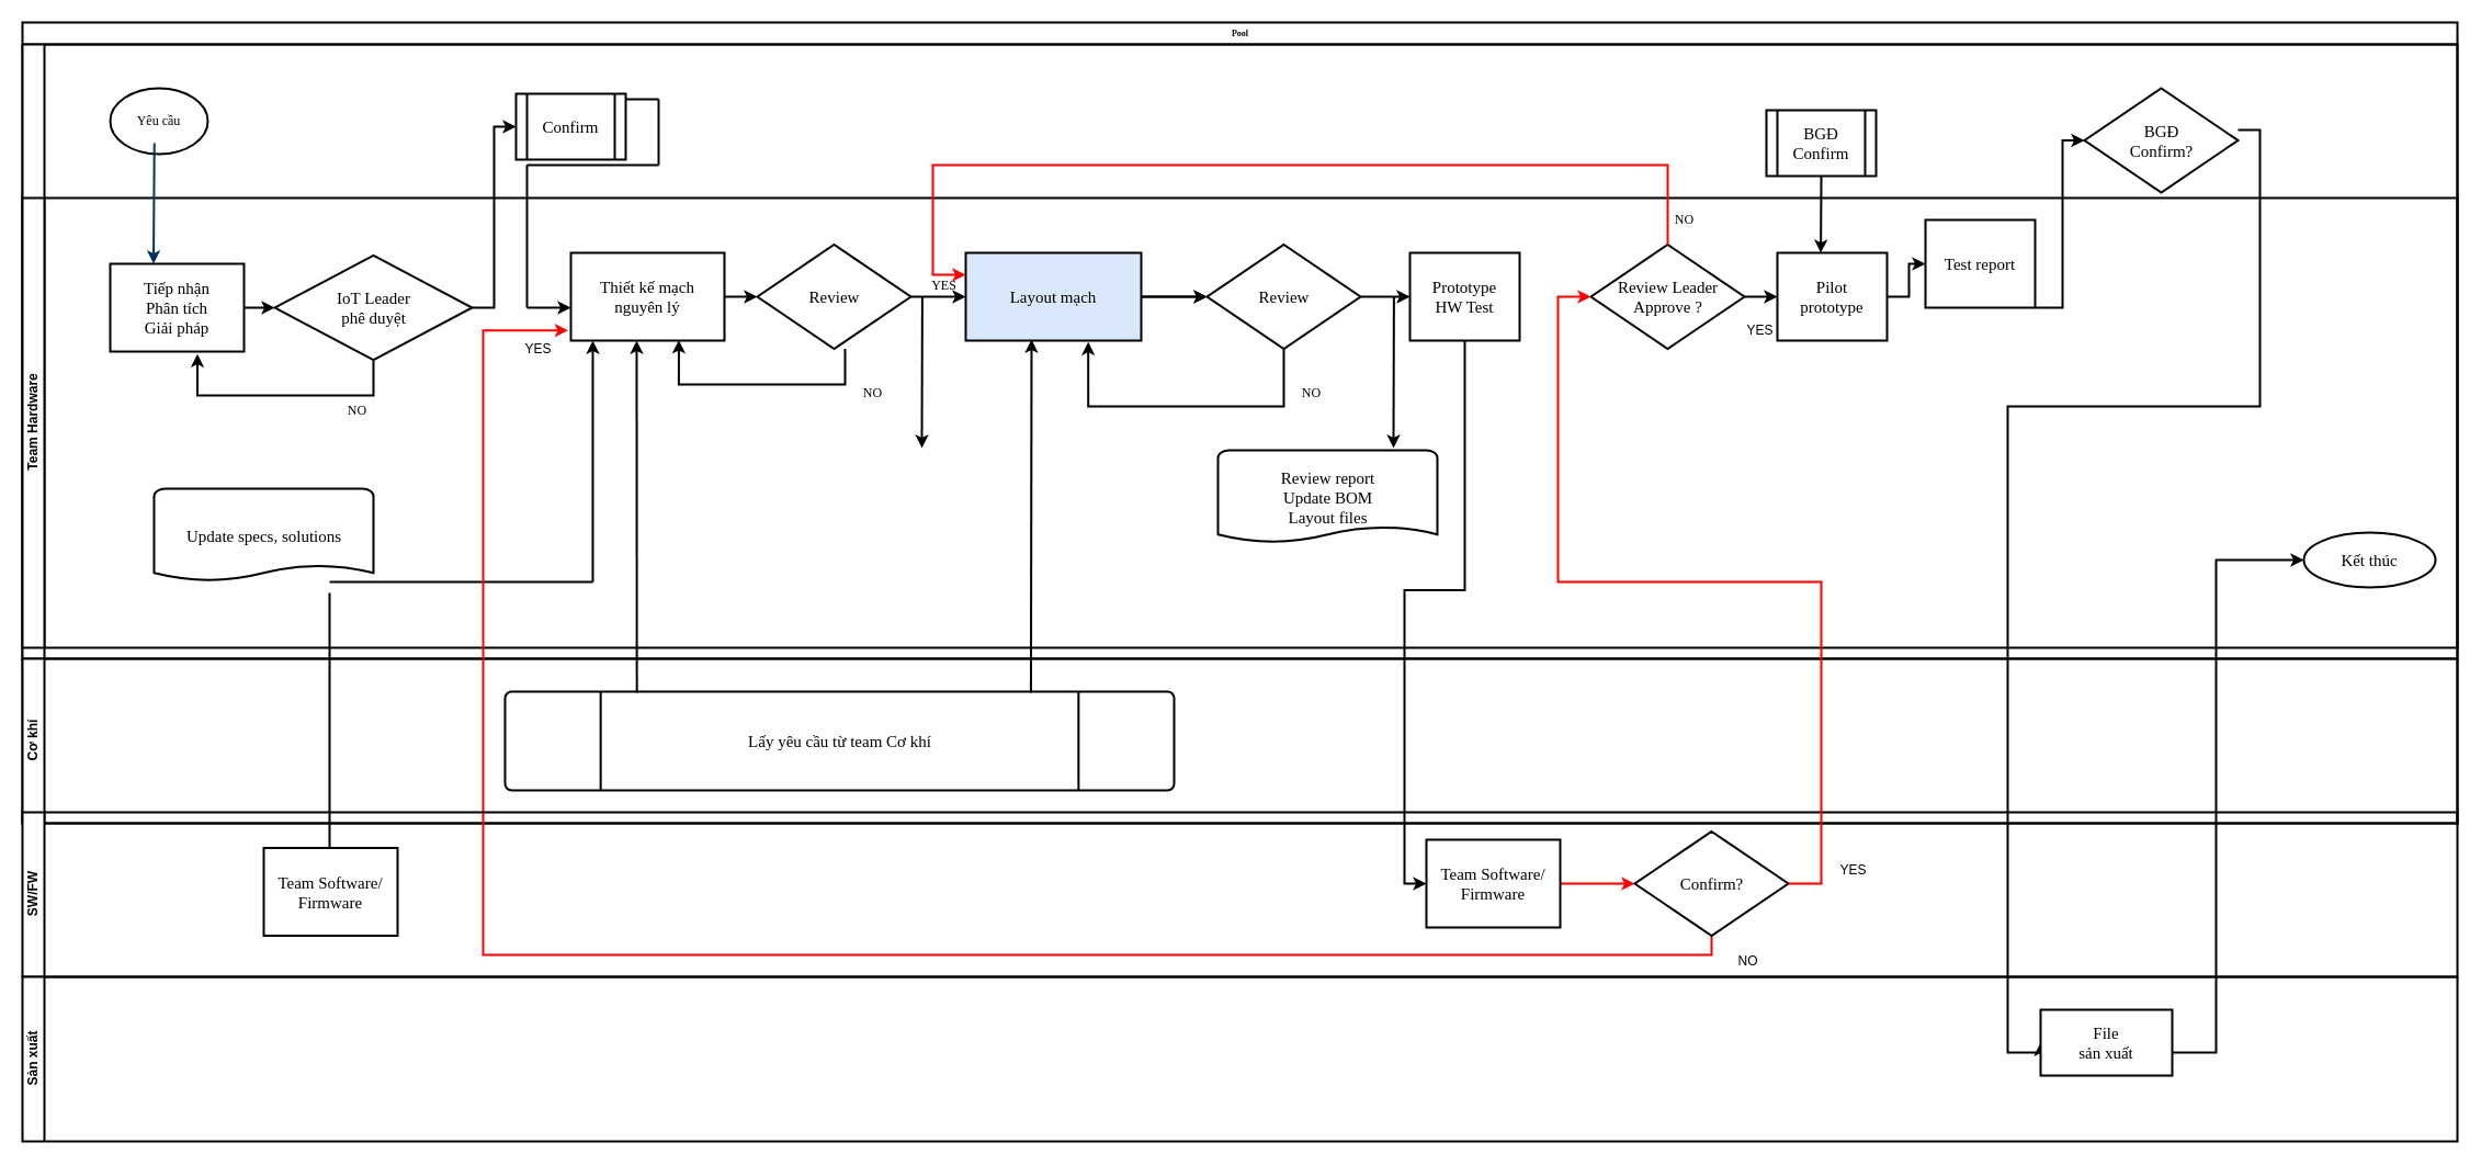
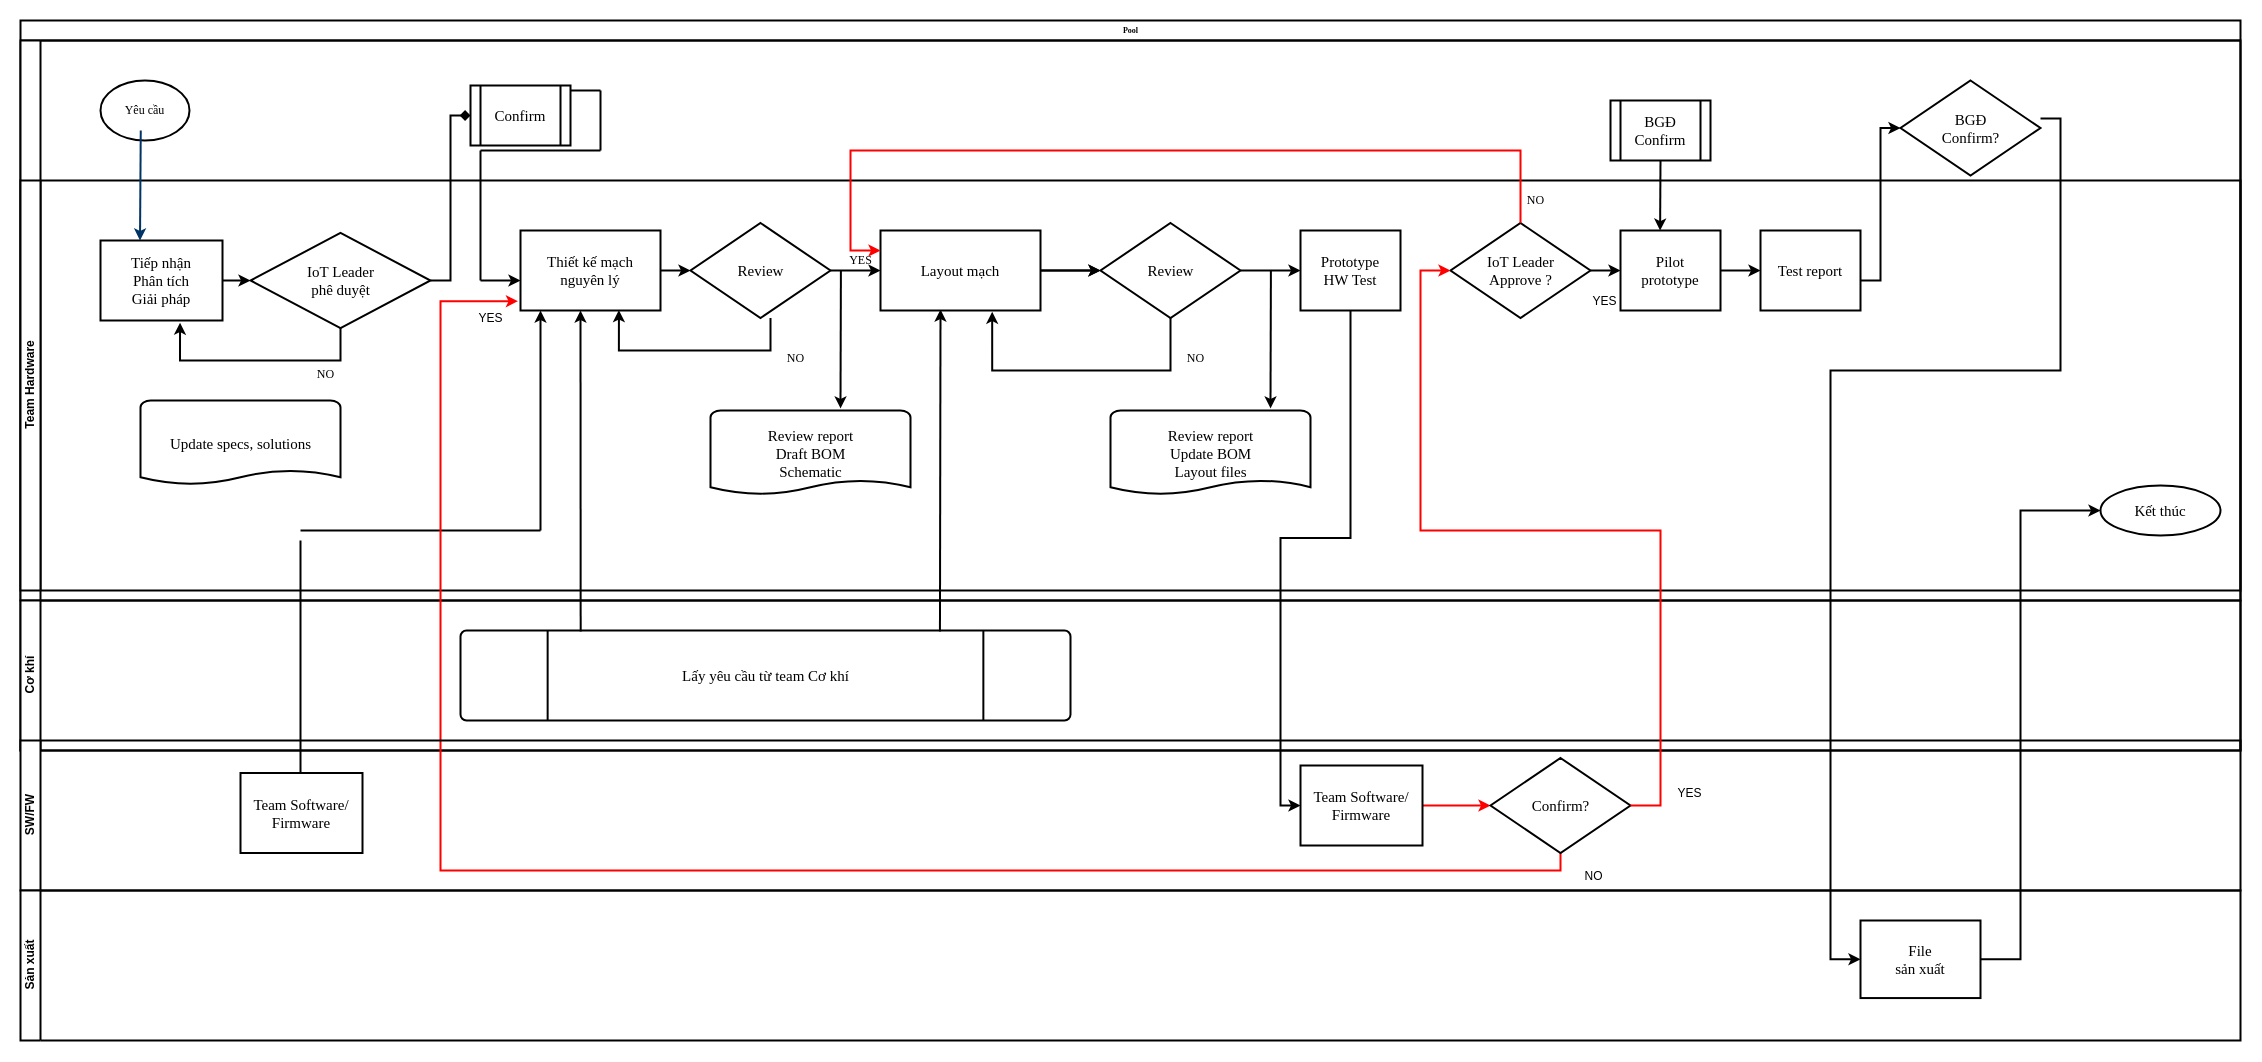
- <mxCell id="30" style="edgeStyle=orthogonalEdgeStyle;rounded=0;orthogonalLoop=1;jettySize=auto;html=1;entryX=0;entryY=0.5;entryDx=0;entryDy=0;strokeWidth=2;movable=1;resizable=1;rotatable=1;deletable=1;editable=1;connectable=1;" parent="3" source="10" target="5" edge="1"><mxGeometry relative="1" as="geometry" /></mxCell>
+ <mxCell id="30" style="edgeStyle=orthogonalEdgeStyle;rounded=0;orthogonalLoop=1;jettySize=auto;html=1;entryX=0;entryY=0.5;entryDx=0;entryDy=0;strokeWidth=2;movable=1;resizable=1;rotatable=1;deletable=1;editable=1;connectable=1;endArrow=diamond;" parent="3" source="10" target="5" edge="1"><mxGeometry relative="1" as="geometry" /></mxCell>
- <mxCell id="27" value="&lt;span style=&quot;white-space: nowrap ; font-size: 15px&quot;&gt;Test report&lt;br style=&quot;font-size: 15px&quot;&gt;&lt;/span&gt;" style="rounded=0;whiteSpace=wrap;html=1;fontFamily=Verdana;fontSize=15;strokeWidth=2;movable=1;resizable=1;rotatable=1;deletable=1;editable=1;connectable=1;" parent="9" vertex="1"><mxGeometry x="1735" y="20" width="100" height="80" as="geometry" /></mxCell>
+ <mxCell id="27" value="&lt;span style=&quot;white-space: nowrap ; font-size: 15px&quot;&gt;Test report&lt;br style=&quot;font-size: 15px&quot;&gt;&lt;/span&gt;" style="rounded=0;whiteSpace=wrap;html=1;fontFamily=Verdana;fontSize=15;strokeWidth=2;movable=1;resizable=1;rotatable=1;deletable=1;editable=1;connectable=1;" parent="9" vertex="1"><mxGeometry x="1740" y="50" width="100" height="80" as="geometry" /></mxCell>
- <mxCell id="47" value="&lt;span style=&quot;white-space: nowrap; font-size: 15px;&quot;&gt;Layout mạch&lt;/span&gt;" style="rounded=0;whiteSpace=wrap;html=1;fontFamily=Verdana;fontSize=15;strokeWidth=2;movable=1;resizable=1;rotatable=1;deletable=1;editable=1;connectable=1;fillColor=#dae8fc;" parent="1" vertex="1"><mxGeometry x="880" y="230" width="160" height="80" as="geometry" /></mxCell>
+ <mxCell id="47" value="&lt;span style=&quot;white-space: nowrap; font-size: 15px;&quot;&gt;Layout mạch&lt;/span&gt;" style="rounded=0;whiteSpace=wrap;html=1;fontFamily=Verdana;fontSize=15;strokeWidth=2;movable=1;resizable=1;rotatable=1;deletable=1;editable=1;connectable=1;" parent="1" vertex="1"><mxGeometry x="880" y="230" width="160" height="80" as="geometry" /></mxCell>
- <mxCell id="51" value="&lt;span style=&quot;white-space: nowrap ; font-size: 15px&quot;&gt;Prototype&lt;br style=&quot;font-size: 15px&quot;&gt;HW Test&lt;br style=&quot;font-size: 15px&quot;&gt;&lt;/span&gt;" style="rounded=0;whiteSpace=wrap;html=1;fontFamily=Verdana;fontSize=15;strokeWidth=2;movable=1;resizable=1;rotatable=1;deletable=1;editable=1;connectable=1;" parent="1" vertex="1"><mxGeometry x="1285" y="230" width="100" height="80" as="geometry" /></mxCell>
+ <mxCell id="51" value="&lt;span style=&quot;white-space: nowrap ; font-size: 15px&quot;&gt;Prototype&lt;br style=&quot;font-size: 15px&quot;&gt;HW Test&lt;br style=&quot;font-size: 15px&quot;&gt;&lt;/span&gt;" style="rounded=0;whiteSpace=wrap;html=1;fontFamily=Verdana;fontSize=15;strokeWidth=2;movable=1;resizable=1;rotatable=1;deletable=1;editable=1;connectable=1;" parent="1" vertex="1"><mxGeometry x="1300" y="230" width="100" height="80" as="geometry" /></mxCell>
- <mxCell id="19" value="Review Leader&lt;br&gt;Approve ?" style="shape=mxgraph.flowchart.decision;strokeWidth=2;gradientColor=none;gradientDirection=north;fontStyle=0;html=1;fontFamily=Verdana;fontSize=15;movable=1;resizable=1;rotatable=1;deletable=1;editable=1;connectable=1;" parent="9" vertex="1"><mxGeometry x="1430" y="42.5" width="140" height="95" as="geometry" /></mxCell>
+ <mxCell id="19" value="IoT Leader&lt;br&gt;Approve ?" style="shape=mxgraph.flowchart.decision;strokeWidth=2;gradientColor=none;gradientDirection=north;fontStyle=0;html=1;fontFamily=Verdana;fontSize=15;movable=1;resizable=1;rotatable=1;deletable=1;editable=1;connectable=1;" parent="9" vertex="1"><mxGeometry x="1430" y="42.5" width="140" height="95" as="geometry" /></mxCell>
+ <mxCell id="56" value="Review report&lt;br style=&quot;font-size: 15px;&quot;&gt;Draft BOM&lt;br style=&quot;font-size: 15px;&quot;&gt;Schematic" style="shape=mxgraph.flowchart.document;strokeWidth=2;gradientColor=none;gradientDirection=north;fontStyle=0;html=1;fontFamily=Verdana;fontSize=15;movable=1;resizable=1;rotatable=1;deletable=1;editable=1;connectable=1;" parent="1" vertex="1"><mxGeometry x="710" y="410" width="200" height="85" as="geometry" /></mxCell>
- <mxCell id="14" value="Update specs, solutions" style="shape=mxgraph.flowchart.document;strokeWidth=2;gradientColor=none;gradientDirection=north;fontStyle=0;html=1;fontFamily=Verdana;fontSize=15;movable=1;resizable=1;rotatable=1;deletable=1;editable=1;connectable=1;" parent="9" vertex="1"><mxGeometry x="120" y="265" width="200" height="85" as="geometry" /></mxCell>
+ <mxCell id="14" value="Update specs, solutions" style="shape=mxgraph.flowchart.document;strokeWidth=2;gradientColor=none;gradientDirection=north;fontStyle=0;html=1;fontFamily=Verdana;fontSize=15;movable=1;resizable=1;rotatable=1;deletable=1;editable=1;connectable=1;" parent="9" vertex="1"><mxGeometry x="120" y="220" width="200" height="85" as="geometry" /></mxCell>
- <mxCell id="67" value="File&lt;br&gt;sản xuất" style="rounded=0;whiteSpace=wrap;html=1;fontFamily=Verdana;fontSize=15;strokeWidth=2;movable=1;resizable=1;rotatable=1;deletable=1;editable=1;connectable=1;" parent="66" vertex="1"><mxGeometry x="1840" y="30" width="120" height="60" as="geometry" /></mxCell>
+ <mxCell id="67" value="File&lt;br&gt;sản xuất" style="rounded=0;whiteSpace=wrap;html=1;fontFamily=Verdana;fontSize=15;strokeWidth=2;movable=1;resizable=1;rotatable=1;deletable=1;editable=1;connectable=1;" parent="66" vertex="1"><mxGeometry x="1840" y="30" width="120" height="77.56" as="geometry" /></mxCell>
